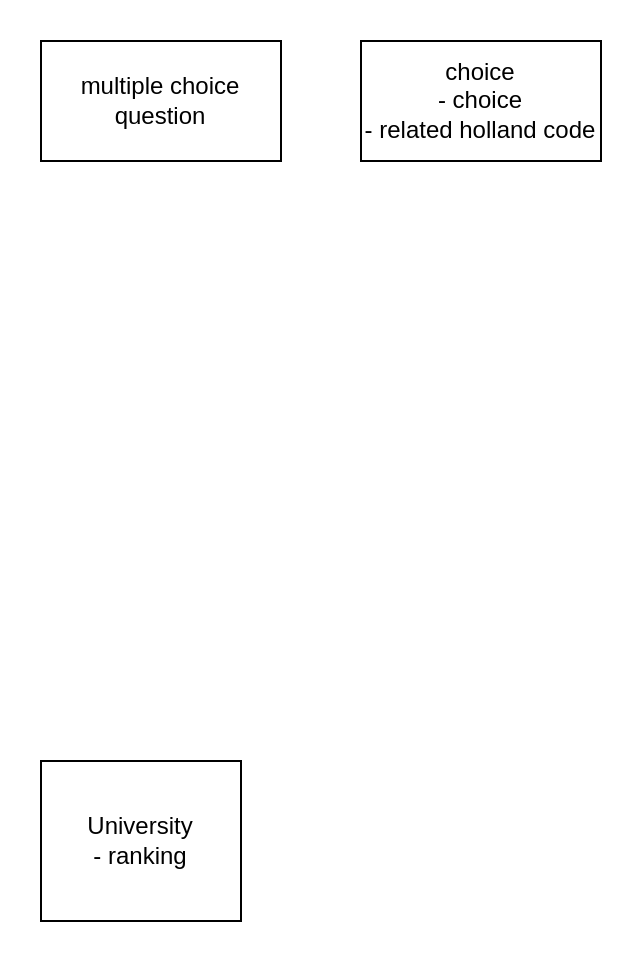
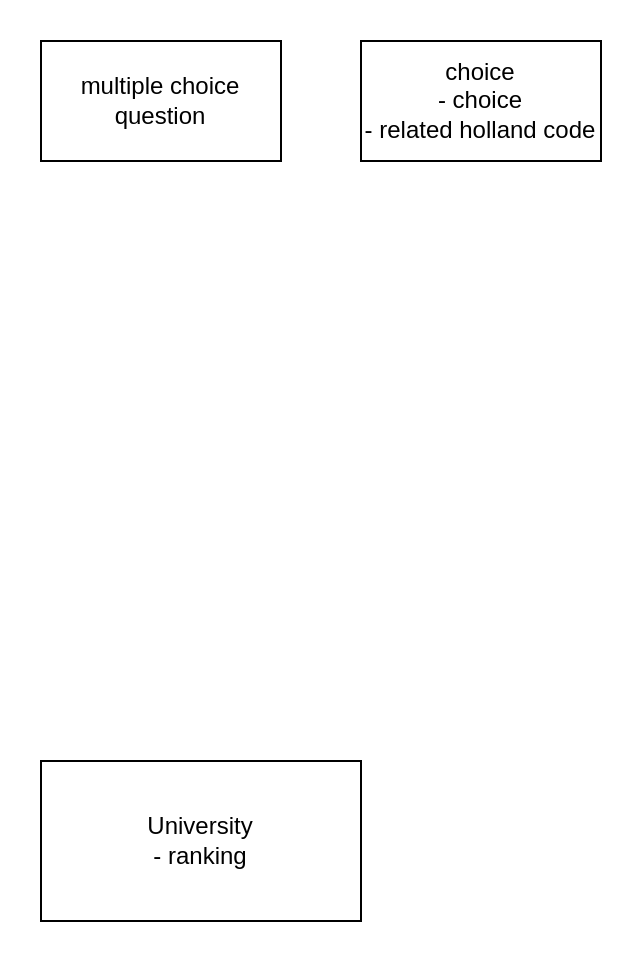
- <mxCell id="2" value="University&lt;br&gt;- ranking" style="rounded=0;whiteSpace=wrap;html=1;" vertex="1" parent="1"><mxGeometry x="20" y="380" width="100" height="80" as="geometry" /></mxCell>
+ <mxCell id="2" value="University&lt;br&gt;- ranking" style="rounded=0;whiteSpace=wrap;html=1;" vertex="1" parent="1"><mxGeometry x="20" y="380" width="160" height="80" as="geometry" /></mxCell>
